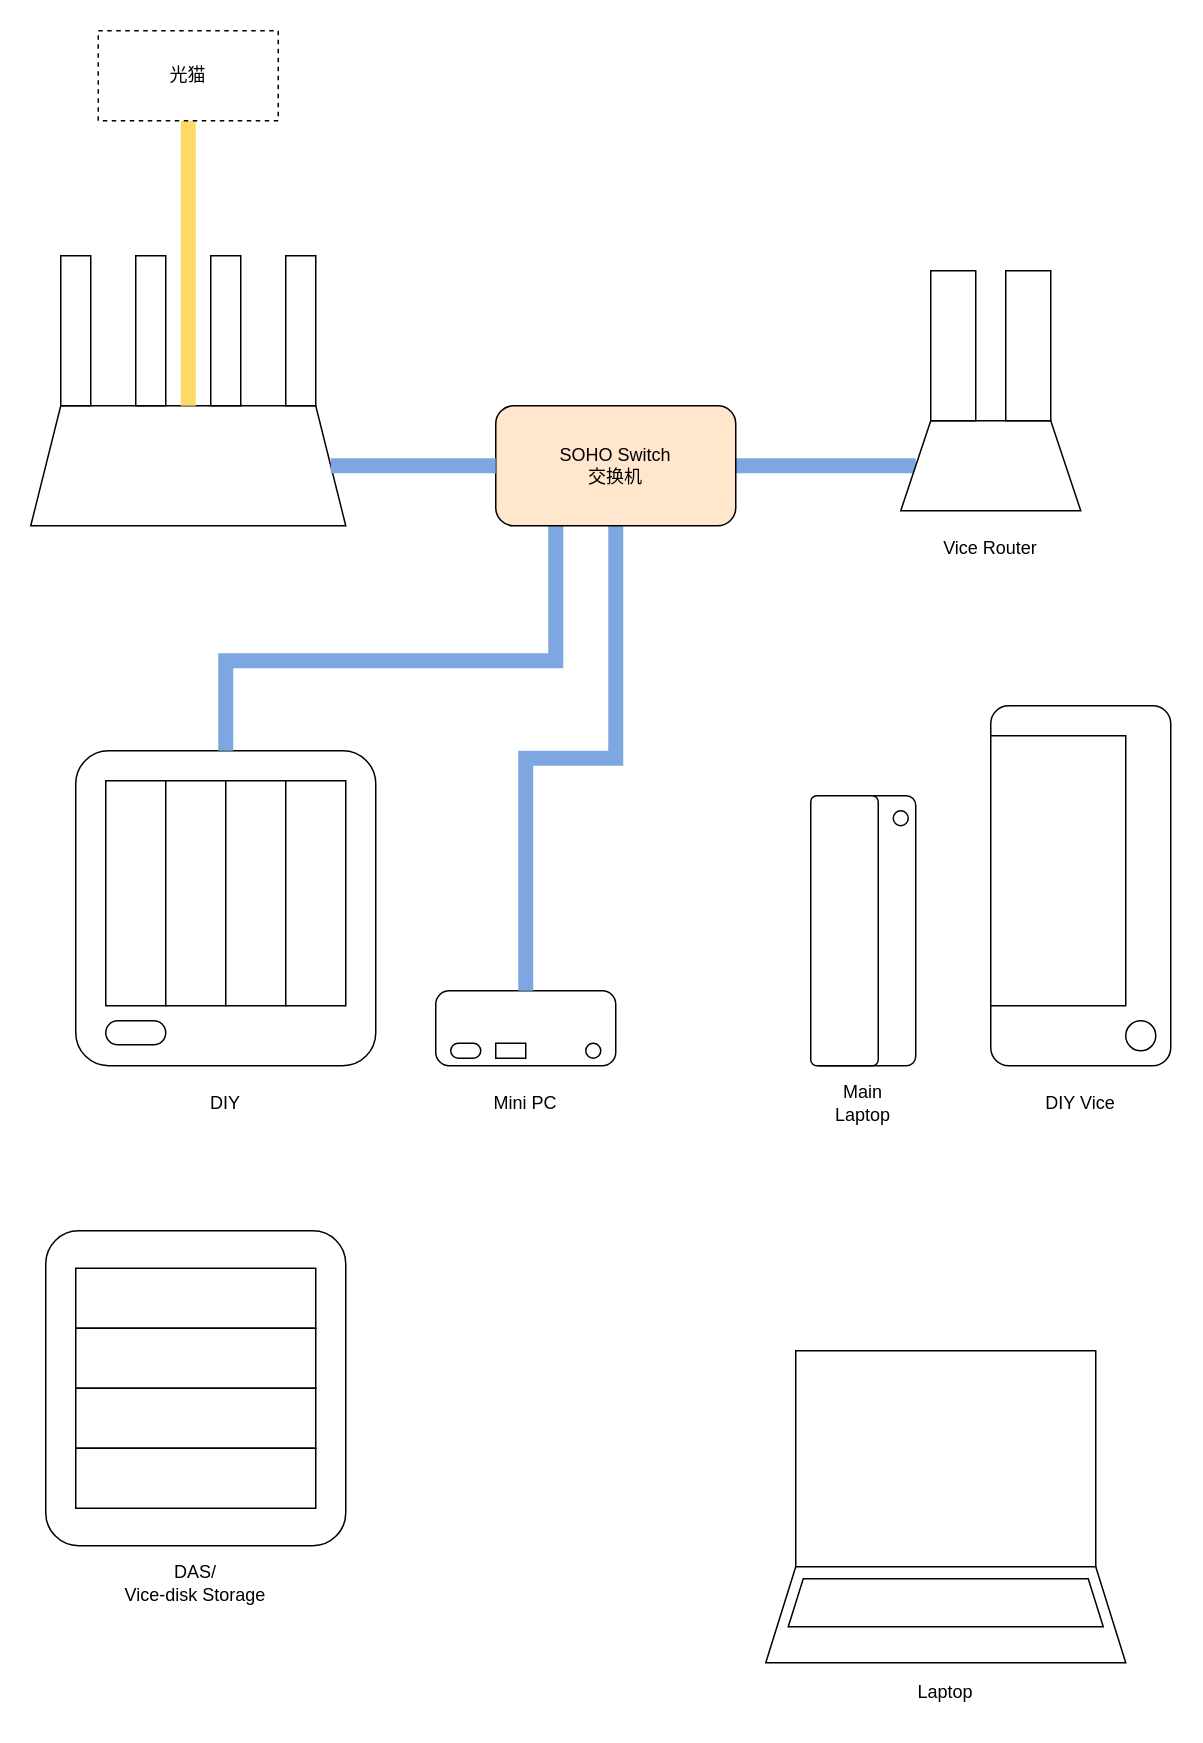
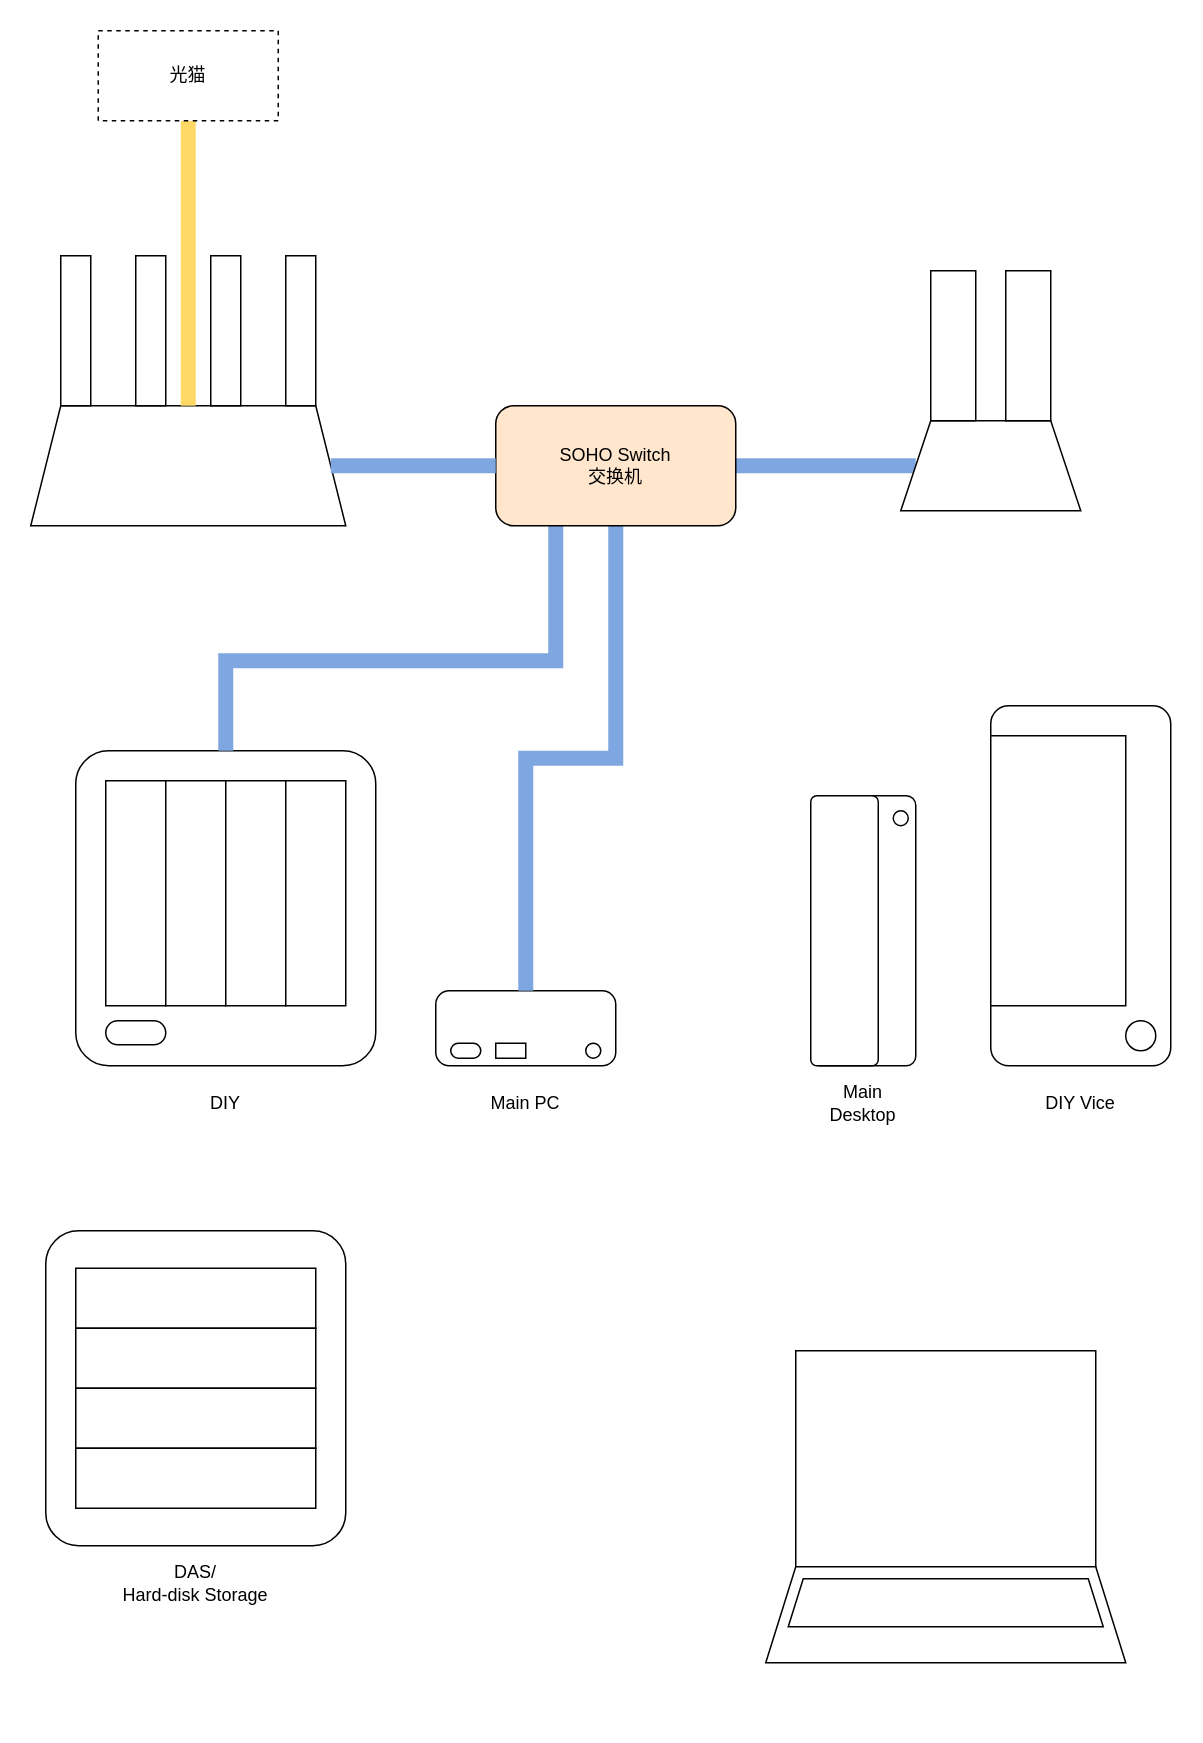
- <mxCell id="54" value="Vice Router" style="text;html=1;align=center;verticalAlign=middle;whiteSpace=wrap;rounded=0;" parent="50" vertex="1"><mxGeometry x="20" y="170" width="80" height="30" as="geometry" /></mxCell>
- <mxCell id="43" value="Mini PC" style="text;html=1;align=center;verticalAlign=middle;whiteSpace=wrap;rounded=0;" parent="38" vertex="1"><mxGeometry x="30" y="60" width="60" height="30" as="geometry" /></mxCell>
+ <mxCell id="43" value="Main PC" style="text;html=1;align=center;verticalAlign=middle;whiteSpace=wrap;rounded=0;" parent="38" vertex="1"><mxGeometry x="30" y="60" width="60" height="30" as="geometry" /></mxCell>
- <mxCell id="37" value="Main Laptop" style="text;html=1;align=center;verticalAlign=middle;whiteSpace=wrap;rounded=0;" parent="33" vertex="1"><mxGeometry x="5" y="190" width="60" height="30" as="geometry" /></mxCell>
+ <mxCell id="37" value="Main Desktop" style="text;html=1;align=center;verticalAlign=middle;whiteSpace=wrap;rounded=0;" parent="33" vertex="1"><mxGeometry x="5" y="190" width="60" height="30" as="geometry" /></mxCell>
- <mxCell id="27" value="DAS/&lt;div&gt;Vice-disk Storage&lt;/div&gt;" style="text;html=1;align=center;verticalAlign=middle;whiteSpace=wrap;rounded=0;" parent="21" vertex="1"><mxGeometry x="40" y="220" width="120" height="30" as="geometry" /></mxCell>
+ <mxCell id="27" value="DAS/&lt;div&gt;Hard-disk Storage&lt;/div&gt;" style="text;html=1;align=center;verticalAlign=middle;whiteSpace=wrap;rounded=0;" parent="21" vertex="1"><mxGeometry x="40" y="220" width="120" height="30" as="geometry" /></mxCell>
- <mxCell id="32" value="Laptop" style="text;html=1;align=center;verticalAlign=middle;whiteSpace=wrap;rounded=0;" parent="28" vertex="1"><mxGeometry x="100.0" y="216" width="40" height="24" as="geometry" /></mxCell>
